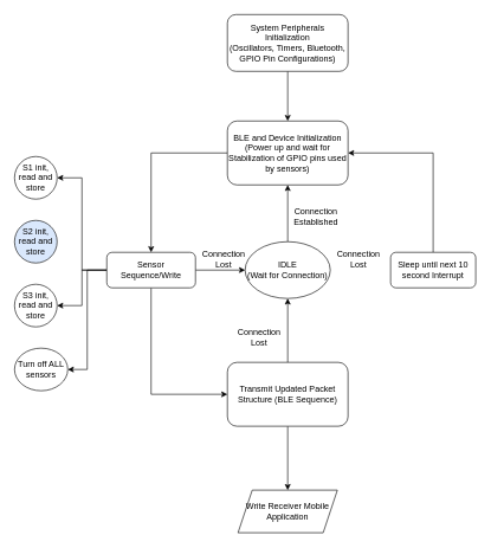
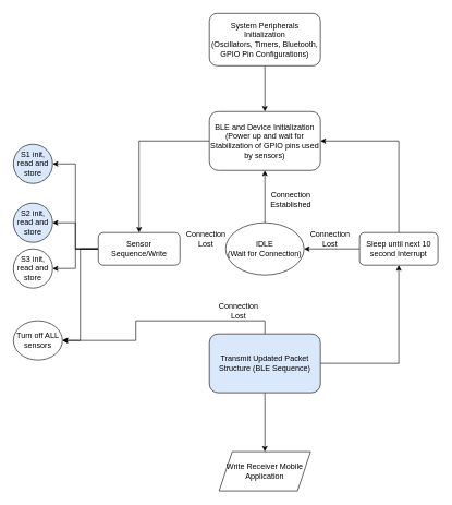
- <mxCell id="13" value="S1 init, read and store" style="ellipse;whiteSpace=wrap;html=1;aspect=fixed;" vertex="1" parent="1"><mxGeometry x="20" y="220" width="60" height="60" as="geometry" /></mxCell>
+ <mxCell id="13" value="S1 init, read and store" style="ellipse;whiteSpace=wrap;html=1;aspect=fixed;fillColor=#dae8fc;" vertex="1" parent="1"><mxGeometry x="20" y="220" width="60" height="60" as="geometry" /></mxCell>
+ <mxCell id="8" style="edgeStyle=orthogonalEdgeStyle;rounded=0;orthogonalLoop=1;jettySize=auto;html=1;exitX=0;exitY=0.5;exitDx=0;exitDy=0;entryX=1;entryY=0.5;entryDx=0;entryDy=0;" edge="1" parent="1" source="12" target="14"><mxGeometry relative="1" as="geometry" /></mxCell>
- <mxCell id="11" style="edgeStyle=orthogonalEdgeStyle;rounded=0;orthogonalLoop=1;jettySize=auto;html=1;exitX=1;exitY=0.5;exitDx=0;exitDy=0;entryX=0;entryY=0.5;entryDx=0;entryDy=0;" edge="1" parent="1" source="12" target="26"><mxGeometry relative="1" as="geometry" /></mxCell>
+ <mxCell id="23" style="edgeStyle=orthogonalEdgeStyle;rounded=0;orthogonalLoop=1;jettySize=auto;html=1;exitX=0;exitY=0.5;exitDx=0;exitDy=0;entryX=1;entryY=0.5;entryDx=0;entryDy=0;" edge="1" parent="1" source="24" target="26"><mxGeometry relative="1" as="geometry" /></mxCell>
+ <mxCell id="17" style="edgeStyle=orthogonalEdgeStyle;rounded=0;orthogonalLoop=1;jettySize=auto;html=1;exitX=1;exitY=0.5;exitDx=0;exitDy=0;entryX=0.5;entryY=1;entryDx=0;entryDy=0;" edge="1" parent="1" source="20" target="24"><mxGeometry relative="1" as="geometry" /></mxCell>
- <mxCell id="19" style="edgeStyle=orthogonalEdgeStyle;rounded=0;orthogonalLoop=1;jettySize=auto;html=1;exitX=0.5;exitY=0;exitDx=0;exitDy=0;entryX=0.5;entryY=1;entryDx=0;entryDy=0;" edge="1" parent="1" source="20" target="26"><mxGeometry relative="1" as="geometry" /></mxCell>
+ <mxCell id="19" style="edgeStyle=orthogonalEdgeStyle;rounded=0;orthogonalLoop=1;jettySize=auto;html=1;exitX=0.5;exitY=0;exitDx=0;exitDy=0;" edge="1" parent="1" source="20" target="16"><mxGeometry relative="1" as="geometry" /></mxCell>
- <mxCell id="15" value="S3 init, read and store" style="ellipse;whiteSpace=wrap;html=1;aspect=fixed;" vertex="1" parent="1"><mxGeometry x="20" y="400" width="60" height="60" as="geometry" /></mxCell>
+ <mxCell id="15" value="S3 init, read and store" style="ellipse;whiteSpace=wrap;html=1;aspect=fixed;" vertex="1" parent="1"><mxGeometry x="20" y="380" width="60" height="60" as="geometry" /></mxCell>
- <mxCell id="6" style="edgeStyle=orthogonalEdgeStyle;rounded=0;orthogonalLoop=1;jettySize=auto;html=1;exitX=0.5;exitY=1;exitDx=0;exitDy=0;entryX=0;entryY=0.5;entryDx=0;entryDy=0;" edge="1" parent="1" source="12" target="20"><mxGeometry relative="1" as="geometry" /></mxCell>
- <mxCell id="20" value="Transmit Updated Packet Structure (BLE Sequence)" style="rounded=1;whiteSpace=wrap;html=1;" vertex="1" parent="1"><mxGeometry x="320" y="510" width="170" height="90" as="geometry" /></mxCell>
+ <mxCell id="20" value="Transmit Updated Packet Structure (BLE Sequence)" style="rounded=1;whiteSpace=wrap;html=1;fillColor=#dae8fc;" vertex="1" parent="1"><mxGeometry x="320" y="510" width="170" height="90" as="geometry" /></mxCell>
